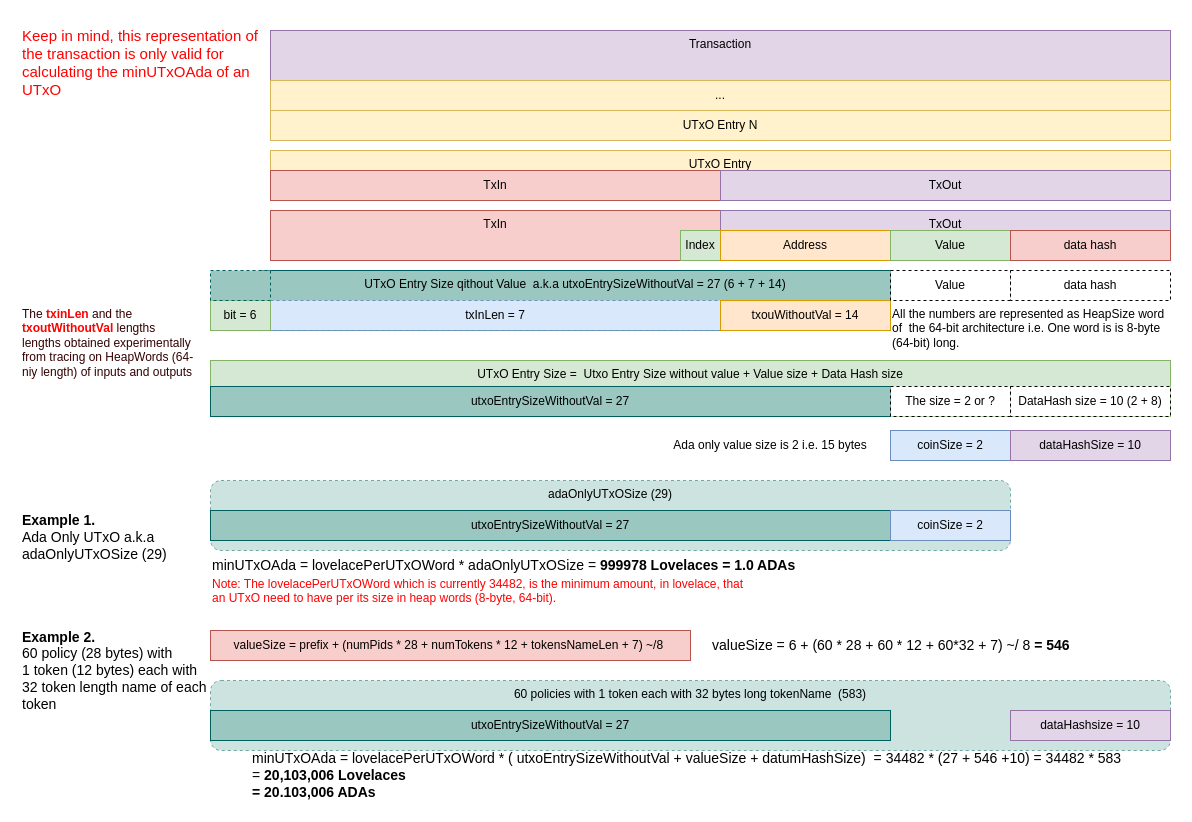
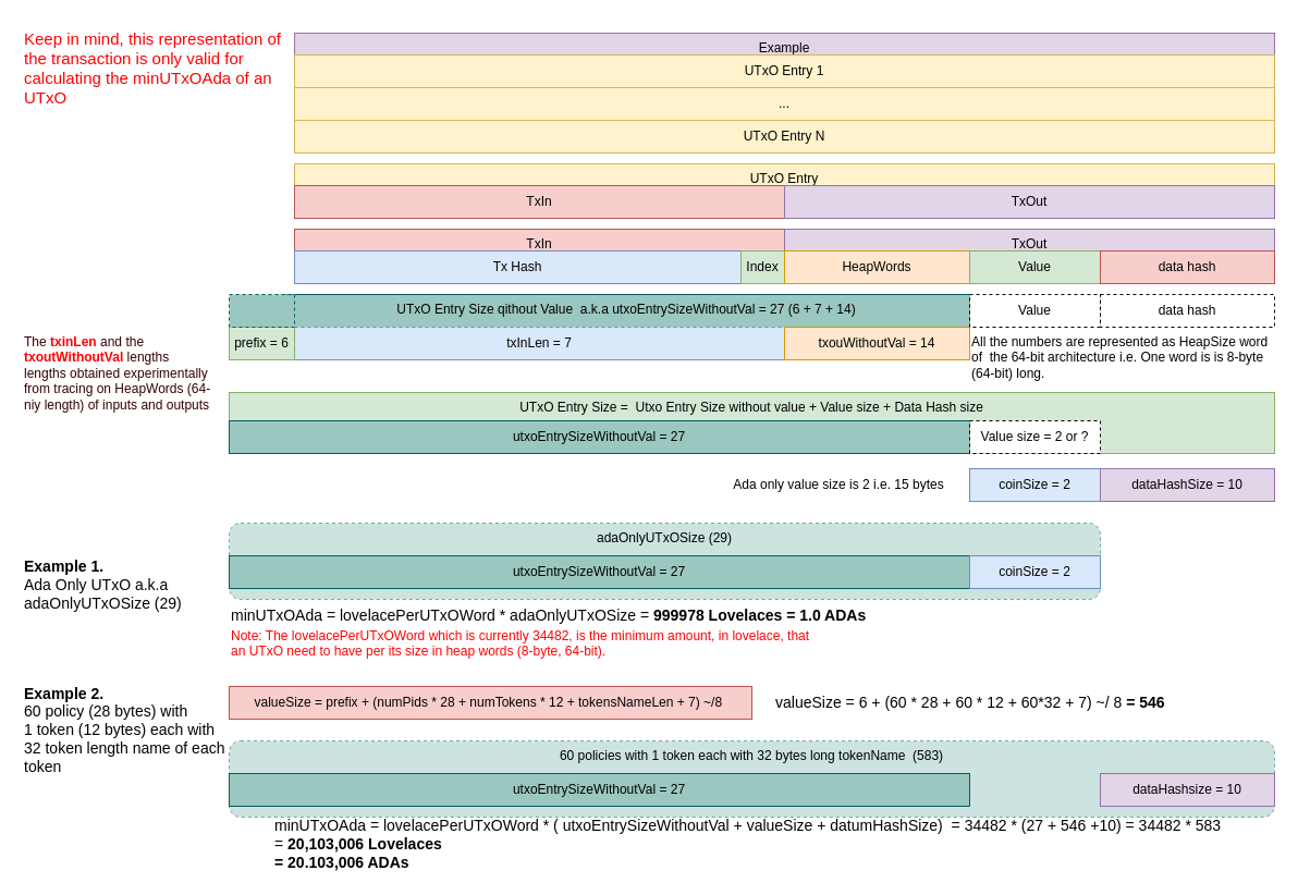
- <mxCell id="6" value="Transaction" style="rounded=0;whiteSpace=wrap;html=1;fillColor=#e1d5e7;strokeColor=#9673a6;align=center;verticalAlign=top;" parent="1" vertex="1"><mxGeometry x="270" y="30" width="900" height="110" as="geometry" /></mxCell>
+ <mxCell id="6" value="Example" style="rounded=0;whiteSpace=wrap;html=1;fillColor=#e1d5e7;strokeColor=#9673a6;align=center;verticalAlign=top;" parent="1" vertex="1"><mxGeometry x="270" y="30" width="900" height="110" as="geometry" /></mxCell>
+ <mxCell id="7" value="UTxO Entry 1" style="rounded=0;whiteSpace=wrap;html=1;fillColor=#fff2cc;strokeColor=#d6b656;align=center;" parent="1" vertex="1"><mxGeometry x="270" y="50" width="900" height="30" as="geometry" /></mxCell>
+ <mxCell id="18" value="Tx Hash" style="rounded=0;whiteSpace=wrap;html=1;fillColor=#dae8fc;strokeColor=#6c8ebf;align=center;" parent="1" vertex="1"><mxGeometry x="270" y="230" width="410" height="30" as="geometry" /></mxCell>
- <mxCell id="21" value="Address" style="rounded=0;whiteSpace=wrap;html=1;fillColor=#ffe6cc;strokeColor=#d79b00;align=center;" vertex="1" parent="1"><mxGeometry x="720" y="230" width="170" height="30" as="geometry" /></mxCell>
+ <mxCell id="21" value="HeapWords" style="rounded=0;whiteSpace=wrap;html=1;fillColor=#ffe6cc;strokeColor=#d79b00;align=center;" vertex="1" parent="1"><mxGeometry x="720" y="230" width="170" height="30" as="geometry" /></mxCell>
- <mxCell id="26" value="bit = 6" style="rounded=0;whiteSpace=wrap;html=1;fillColor=#d5e8d4;strokeColor=#82b366;align=center;" vertex="1" parent="1"><mxGeometry x="210" y="300" width="60" height="30" as="geometry" /></mxCell>
+ <mxCell id="26" value="prefix = 6" style="rounded=0;whiteSpace=wrap;html=1;fillColor=#d5e8d4;strokeColor=#82b366;align=center;" vertex="1" parent="1"><mxGeometry x="210" y="300" width="60" height="30" as="geometry" /></mxCell>
- <mxCell id="31" value="The size = 2 or ?" style="rounded=0;whiteSpace=wrap;html=1;align=center;dashed=1;" vertex="1" parent="1"><mxGeometry x="890" y="386" width="120" height="30" as="geometry" /></mxCell>
+ <mxCell id="31" value="Value size = 2 or ?" style="rounded=0;whiteSpace=wrap;html=1;align=center;dashed=1;" vertex="1" parent="1"><mxGeometry x="890" y="386" width="120" height="30" as="geometry" /></mxCell>
- <mxCell id="32" value="DataHash size = 10 (2 + 8)" style="rounded=0;whiteSpace=wrap;html=1;align=center;dashed=1;" vertex="1" parent="1"><mxGeometry x="1010" y="386" width="160" height="30" as="geometry" /></mxCell>
